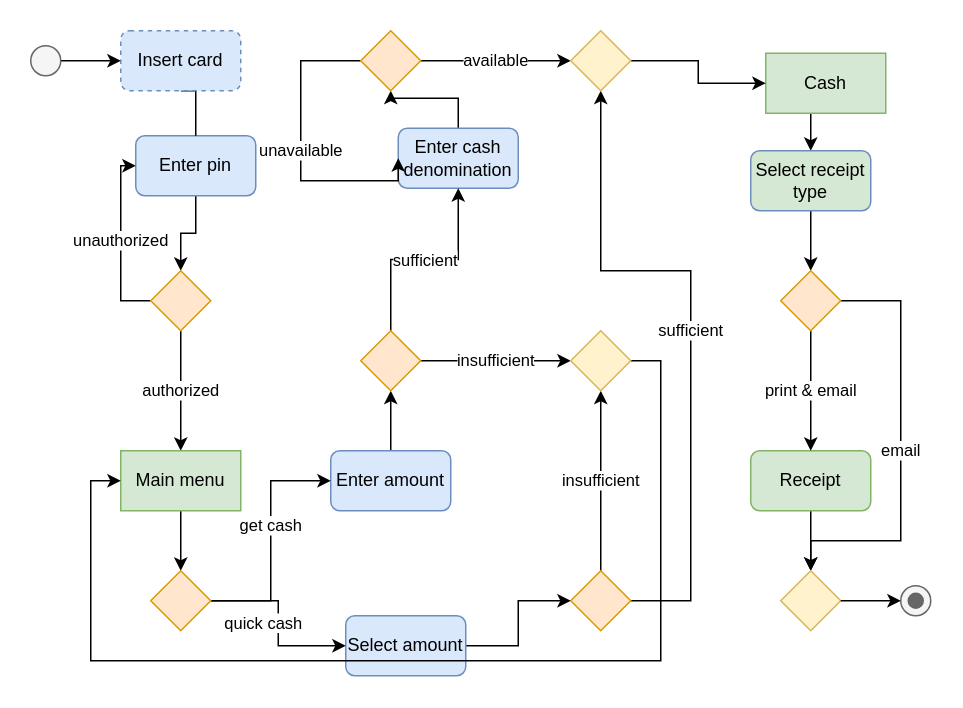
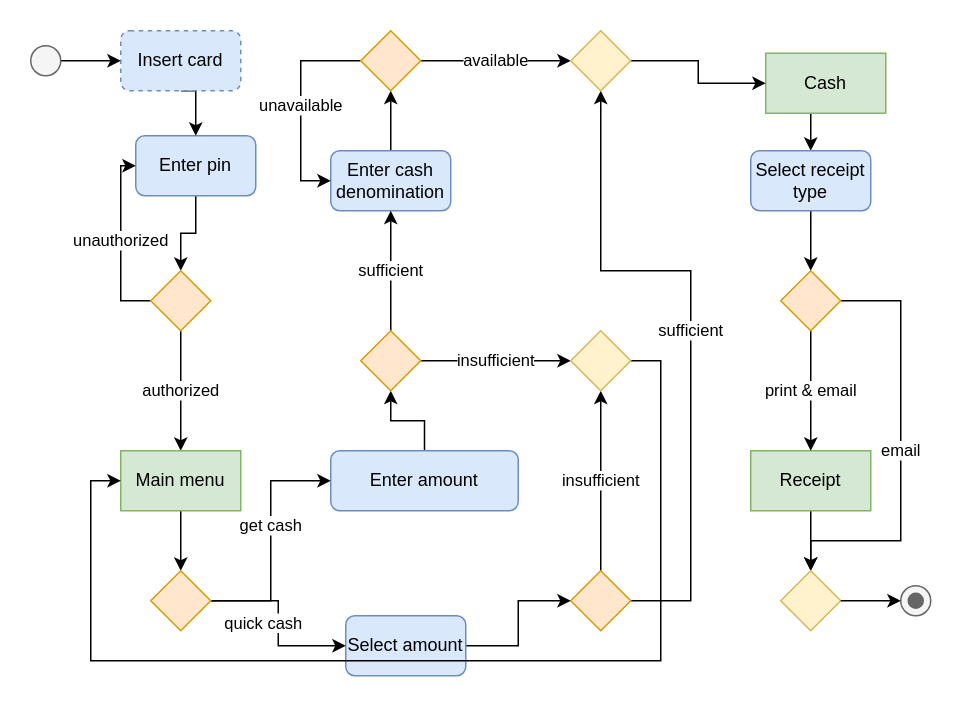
- <mxCell id="10" style="edgeStyle=orthogonalEdgeStyle;rounded=0;orthogonalLoop=1;jettySize=auto;html=1;exitX=0.5;exitY=1;exitDx=0;exitDy=0;entryX=0.5;entryY=0;entryDx=0;entryDy=0;endArrow=none;" parent="1" source="11" target="3" edge="1"><mxGeometry relative="1" as="geometry" /></mxCell>
+ <mxCell id="10" style="edgeStyle=orthogonalEdgeStyle;rounded=0;orthogonalLoop=1;jettySize=auto;html=1;exitX=0.5;exitY=1;exitDx=0;exitDy=0;entryX=0.5;entryY=0;entryDx=0;entryDy=0;" parent="1" source="11" target="3" edge="1"><mxGeometry relative="1" as="geometry" /></mxCell>
- <mxCell id="15" value="Enter cash denomination" style="rounded=1;whiteSpace=wrap;html=1;fillColor=#dae8fc;strokeColor=#6c8ebf;" parent="1" vertex="1"><mxGeometry x="265" y="85" width="80" height="40" as="geometry" /></mxCell>
+ <mxCell id="15" value="Enter cash denomination" style="rounded=1;whiteSpace=wrap;html=1;fillColor=#dae8fc;strokeColor=#6c8ebf;" parent="1" vertex="1"><mxGeometry x="220" y="100" width="80" height="40" as="geometry" /></mxCell>
- <mxCell id="28" value="Select receipt type" style="rounded=1;whiteSpace=wrap;html=1;fillColor=#d5e8d4;strokeColor=#6c8ebf;" parent="1" vertex="1"><mxGeometry x="500" y="100" width="80" height="40" as="geometry" /></mxCell>
+ <mxCell id="28" value="Select receipt type" style="rounded=1;whiteSpace=wrap;html=1;fillColor=#dae8fc;strokeColor=#6c8ebf;" parent="1" vertex="1"><mxGeometry x="500" y="100" width="80" height="40" as="geometry" /></mxCell>
- <mxCell id="13" value="Enter amount" style="rounded=1;whiteSpace=wrap;html=1;fontSize=12;glass=0;strokeWidth=1;shadow=0;fillColor=#dae8fc;strokeColor=#6c8ebf;" parent="1" vertex="1"><mxGeometry x="220" y="300" width="80" height="40" as="geometry" /></mxCell>
+ <mxCell id="13" value="Enter amount" style="rounded=1;whiteSpace=wrap;html=1;fontSize=12;glass=0;strokeWidth=1;shadow=0;fillColor=#dae8fc;strokeColor=#6c8ebf;" parent="1" vertex="1"><mxGeometry x="220" y="300" width="125" height="40" as="geometry" /></mxCell>
- <mxCell id="30" value="Receipt" style="whiteSpace=wrap;html=1;fillColor=#d5e8d4;strokeColor=#82b366;rounded=1;" parent="1" vertex="1"><mxGeometry x="500" y="300" width="80" height="40" as="geometry" /></mxCell>
+ <mxCell id="30" value="Receipt" style="rounded=0;whiteSpace=wrap;html=1;fillColor=#d5e8d4;strokeColor=#82b366;" parent="1" vertex="1"><mxGeometry x="500" y="300" width="80" height="40" as="geometry" /></mxCell>
